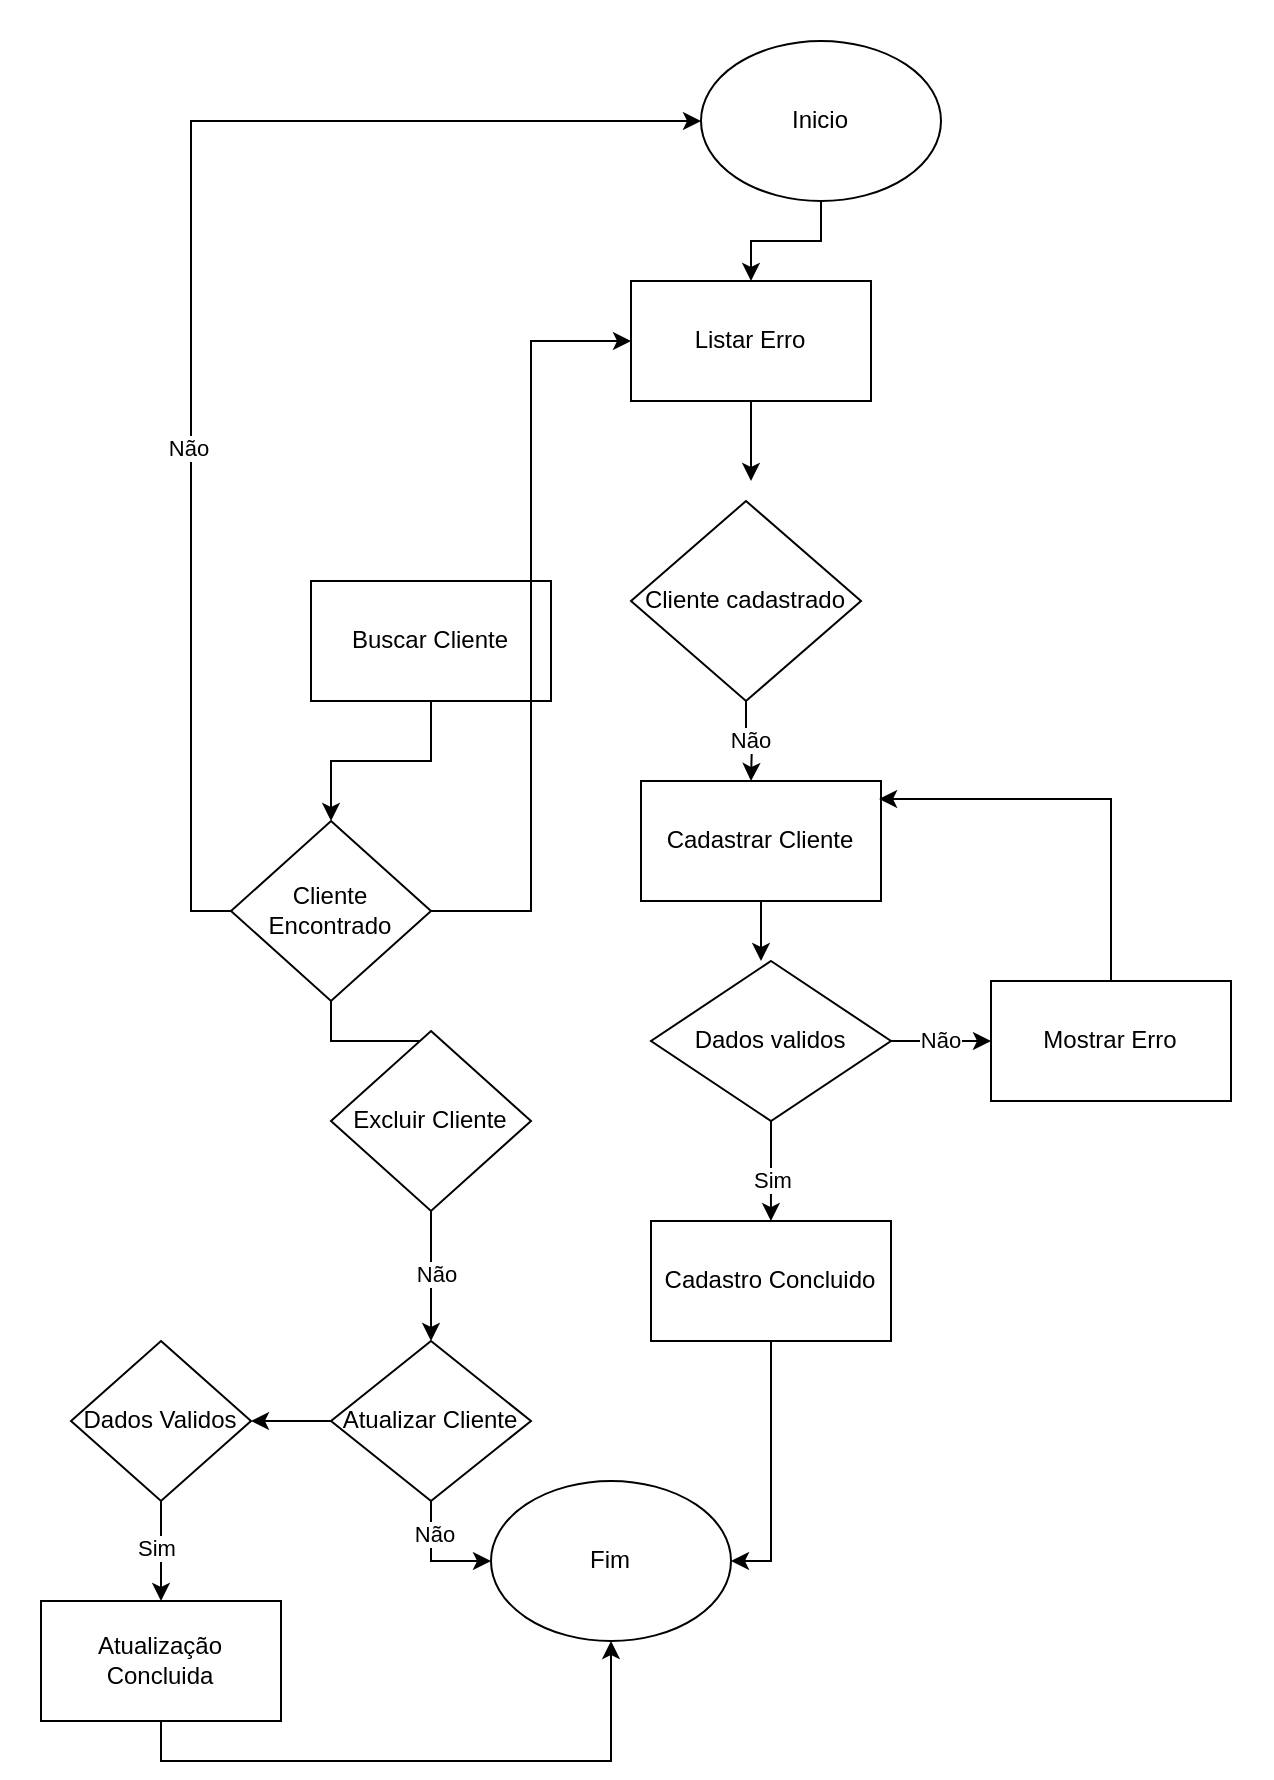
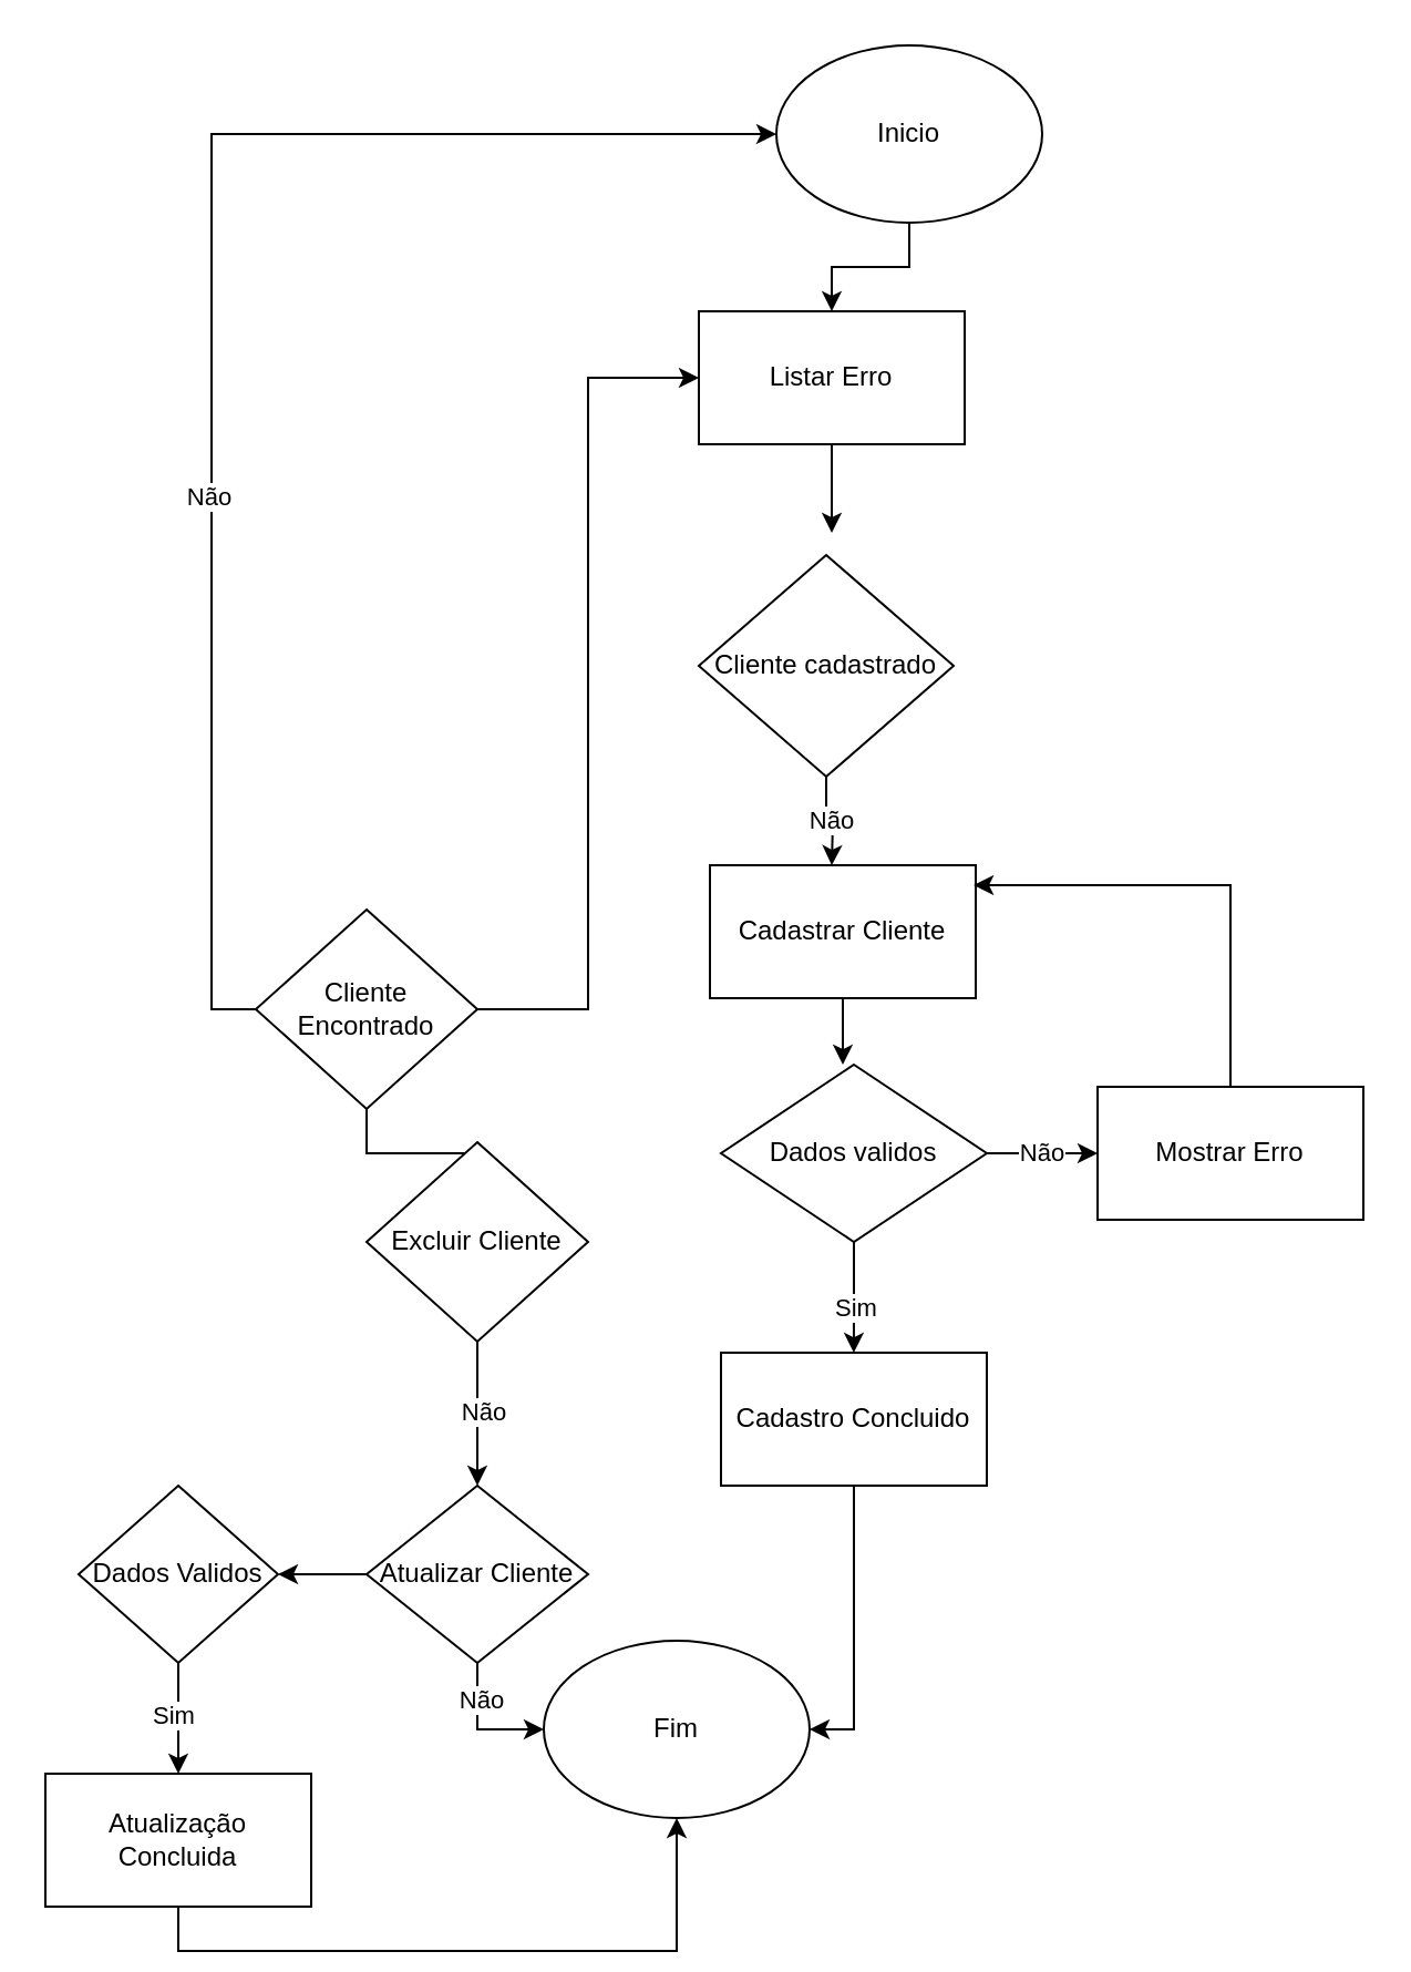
- <mxCell id="19" value="Buscar Cliente" style="rounded=0;whiteSpace=wrap;html=1;" vertex="1" parent="1"><mxGeometry x="155" y="290" width="120" height="60" as="geometry" /></mxCell>
- <mxCell id="18" style="edgeStyle=orthogonalEdgeStyle;rounded=0;orthogonalLoop=1;jettySize=auto;html=1;" edge="1" parent="1" source="19" target="24"><mxGeometry relative="1" as="geometry" /></mxCell>
